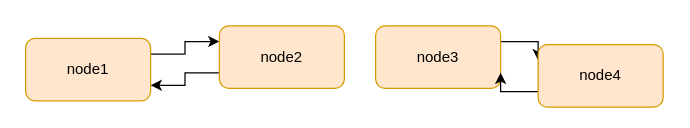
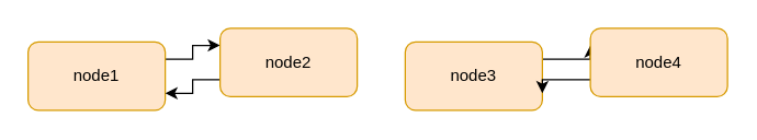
- <mxCell id="5" value="node2" style="rounded=1;whiteSpace=wrap;html=1;fillColor=#ffe6cc;strokeColor=#d79b00;" vertex="1" parent="1"><mxGeometry x="175" y="20" width="100" height="50" as="geometry" /></mxCell>
+ <mxCell id="5" value="node2" style="rounded=1;whiteSpace=wrap;html=1;fillColor=#ffe6cc;strokeColor=#d79b00;" vertex="1" parent="1"><mxGeometry x="160" y="20" width="100" height="50" as="geometry" /></mxCell>
- <mxCell id="7" value="node3" style="rounded=1;whiteSpace=wrap;html=1;fillColor=#ffe6cc;strokeColor=#d79b00;" vertex="1" parent="1"><mxGeometry x="300" y="20" width="100" height="50" as="geometry" /></mxCell>
+ <mxCell id="7" value="node3" style="rounded=1;whiteSpace=wrap;html=1;fillColor=#ffe6cc;strokeColor=#d79b00;" vertex="1" parent="1"><mxGeometry x="295" y="30" width="100" height="50" as="geometry" /></mxCell>
- <mxCell id="9" value="node4" style="rounded=1;whiteSpace=wrap;html=1;fillColor=#ffe6cc;strokeColor=#d79b00;" vertex="1" parent="1"><mxGeometry x="430" y="35" width="100" height="50" as="geometry" /></mxCell>
+ <mxCell id="9" value="node4" style="rounded=1;whiteSpace=wrap;html=1;fillColor=#ffe6cc;strokeColor=#d79b00;" vertex="1" parent="1"><mxGeometry x="430" y="20" width="100" height="50" as="geometry" /></mxCell>
